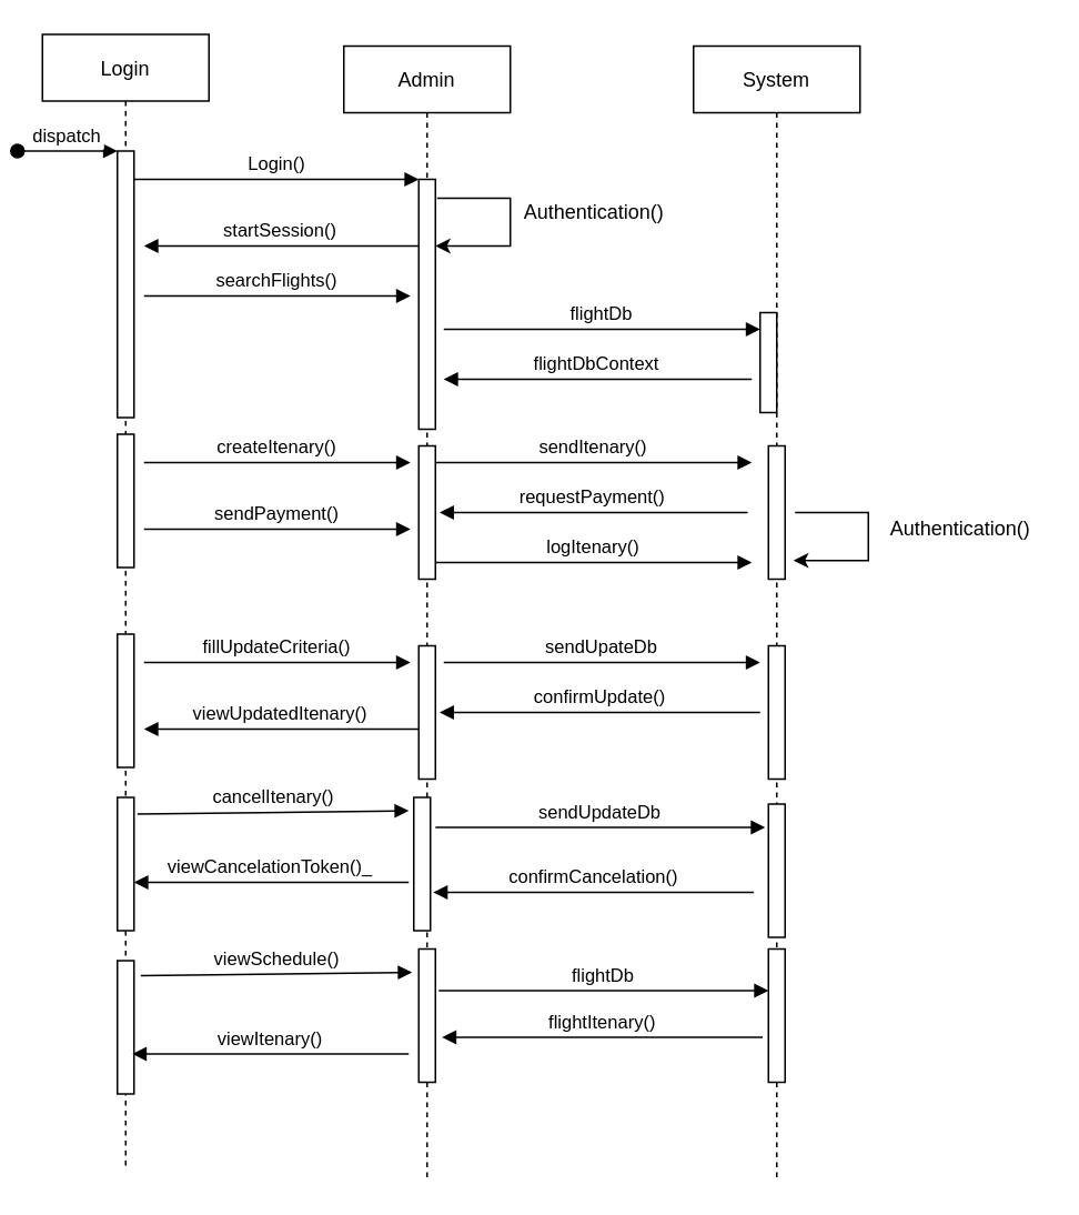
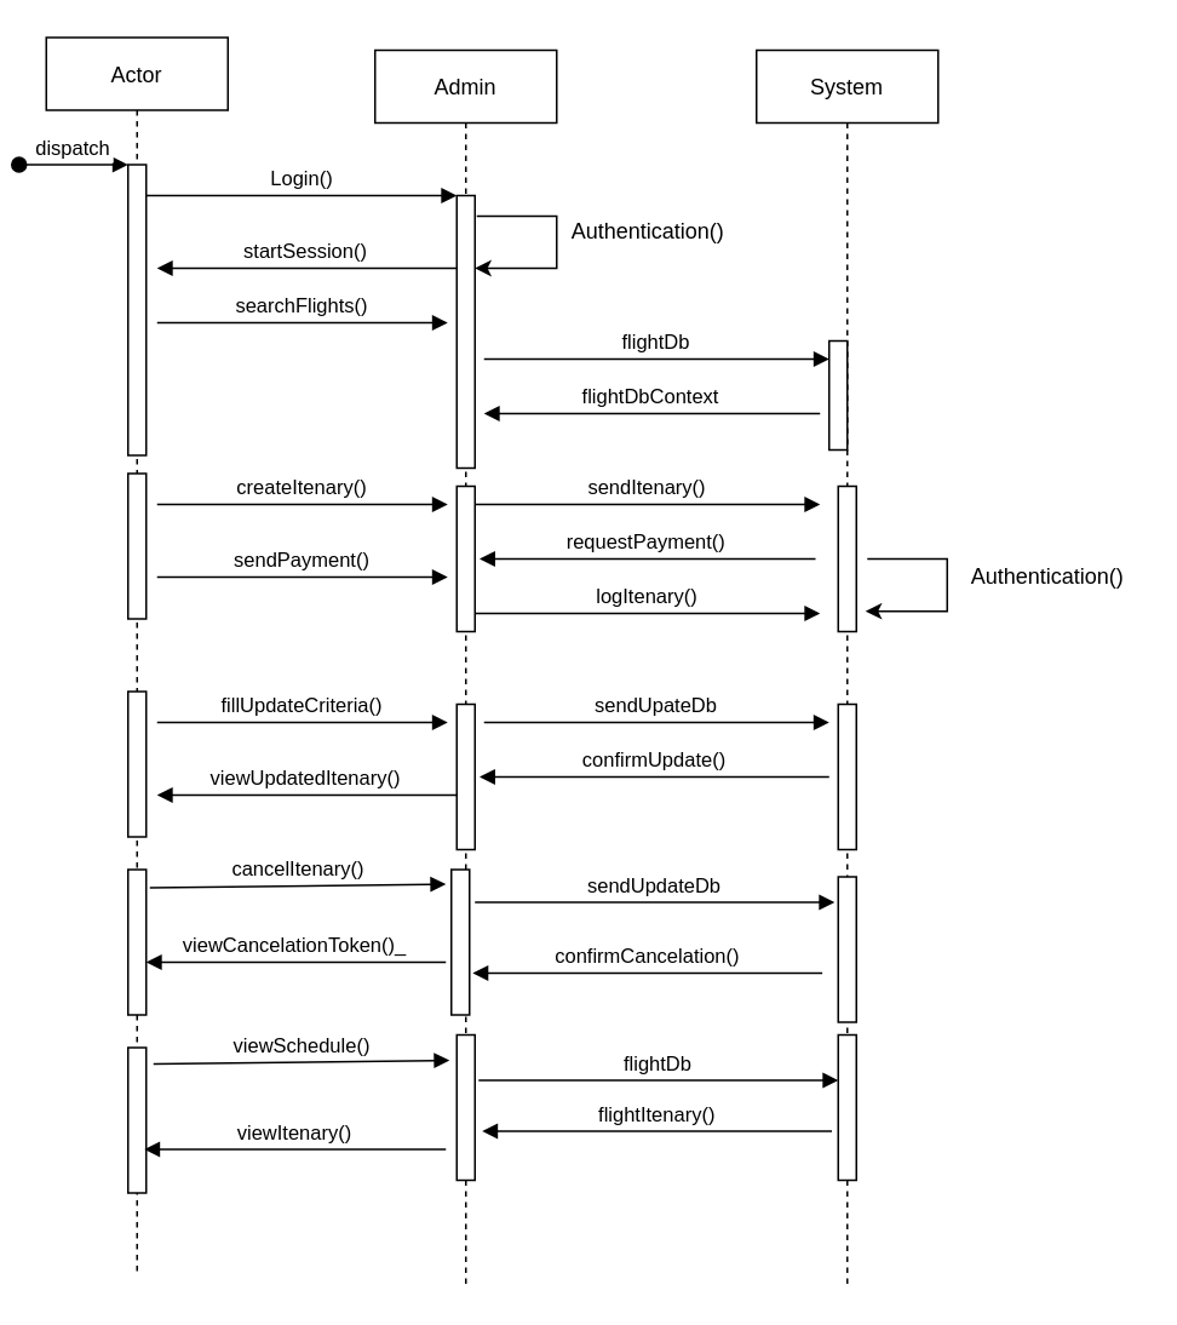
- <mxCell id="2" value="Login" style="shape=umlLifeline;perimeter=lifelinePerimeter;container=1;collapsible=0;recursiveResize=0;rounded=0;shadow=0;strokeWidth=1;" parent="1" vertex="1"><mxGeometry x="20" y="20" width="100" height="680" as="geometry" /></mxCell>
+ <mxCell id="2" value="Actor" style="shape=umlLifeline;perimeter=lifelinePerimeter;container=1;collapsible=0;recursiveResize=0;rounded=0;shadow=0;strokeWidth=1;" parent="1" vertex="1"><mxGeometry x="20" y="20" width="100" height="680" as="geometry" /></mxCell>
